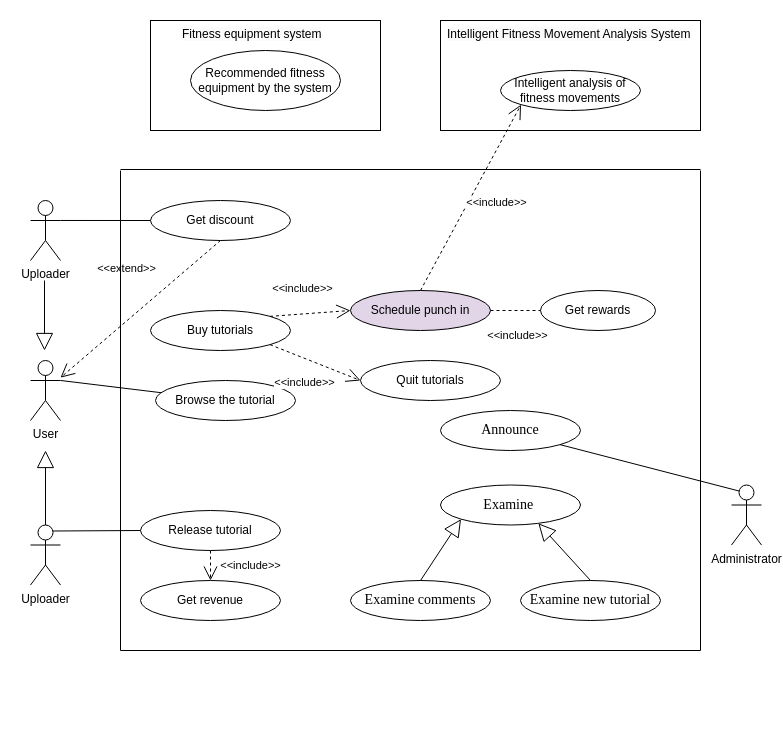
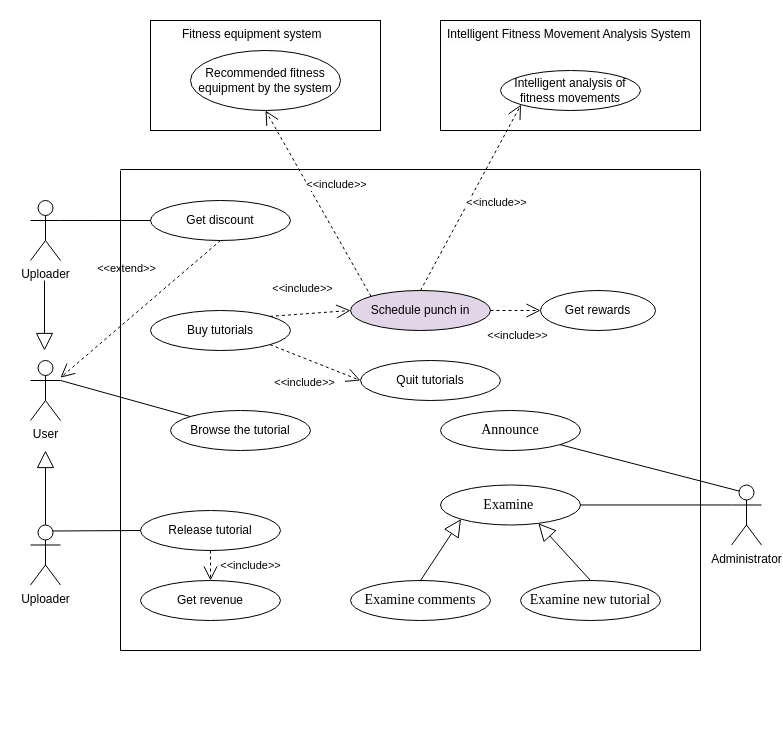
+ <mxCell id="48" value="&amp;lt;&amp;lt;include&amp;gt;&amp;gt;" style="endArrow=open;endSize=12;dashed=1;html=1;rounded=0;exitX=0;exitY=0;exitDx=0;exitDy=0;entryX=0.5;entryY=1;entryDx=0;entryDy=0;" parent="1" source="15" target="45" edge="1"><mxGeometry x="0.067" y="-25" width="160" relative="1" as="geometry"><mxPoint x="430" y="300" as="sourcePoint" /><mxPoint x="531" y="114" as="targetPoint" /><mxPoint as="offset" /></mxGeometry></mxCell>
- <mxCell id="22" value="&amp;lt;&amp;lt;include&amp;gt;&amp;gt;" style="endArrow=none;endSize=12;dashed=1;html=1;rounded=0;entryX=0;entryY=0.5;entryDx=0;entryDy=0;exitX=1;exitY=0.5;exitDx=0;exitDy=0;" parent="1" source="15" target="14" edge="1"><mxGeometry x="0.067" y="-25" width="160" relative="1" as="geometry"><mxPoint x="390" y="403" as="sourcePoint" /><mxPoint x="460" y="405" as="targetPoint" /><mxPoint as="offset" /></mxGeometry></mxCell>
+ <mxCell id="22" value="&amp;lt;&amp;lt;include&amp;gt;&amp;gt;" style="endArrow=open;endSize=12;dashed=1;html=1;rounded=0;entryX=0;entryY=0.5;entryDx=0;entryDy=0;exitX=1;exitY=0.5;exitDx=0;exitDy=0;" parent="1" source="15" target="14" edge="1"><mxGeometry x="0.067" y="-25" width="160" relative="1" as="geometry"><mxPoint x="390" y="403" as="sourcePoint" /><mxPoint x="460" y="405" as="targetPoint" /><mxPoint as="offset" /></mxGeometry></mxCell>
- <mxCell id="17" value="Browse the tutorial" style="ellipse;whiteSpace=wrap;html=1;" parent="1" vertex="1"><mxGeometry x="155" y="380" width="140" height="40" as="geometry" /></mxCell>
+ <mxCell id="17" value="Browse the tutorial" style="ellipse;whiteSpace=wrap;html=1;" parent="1" vertex="1"><mxGeometry x="170" y="410" width="140" height="40" as="geometry" /></mxCell>
+ <mxCell id="5" value="" style="edgeStyle=orthogonalEdgeStyle;rounded=0;orthogonalLoop=1;jettySize=auto;html=1;exitX=0;exitY=0.333;exitDx=0;exitDy=0;exitPerimeter=0;endArrow=none;endFill=0;" parent="1" source="6" target="23" edge="1"><mxGeometry relative="1" as="geometry" /></mxCell>
